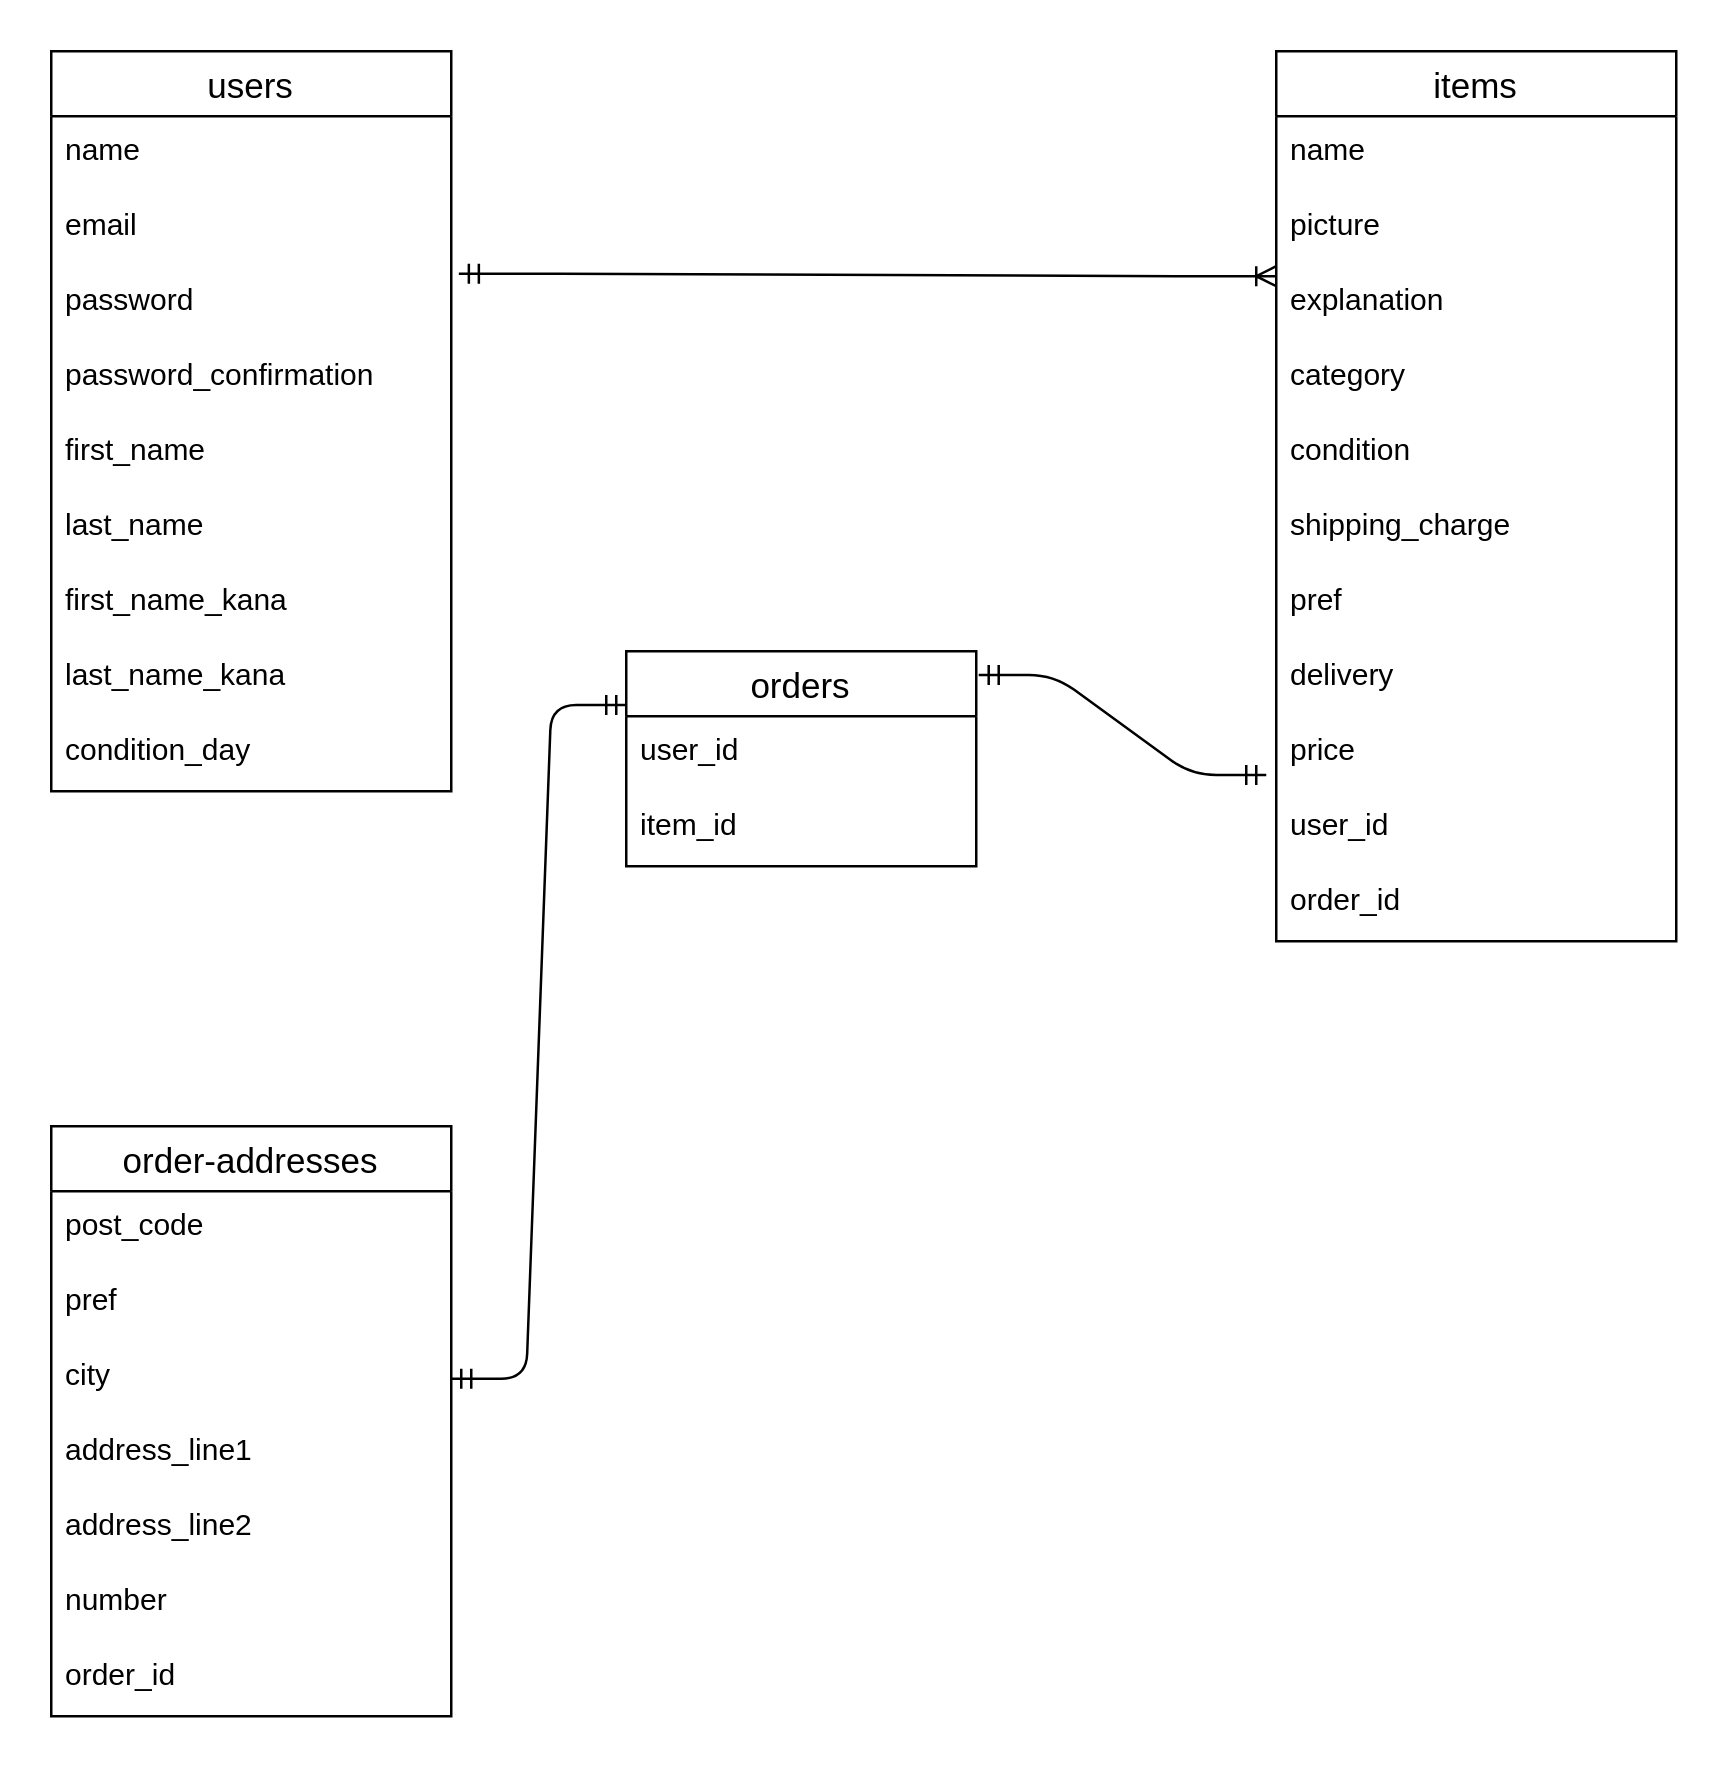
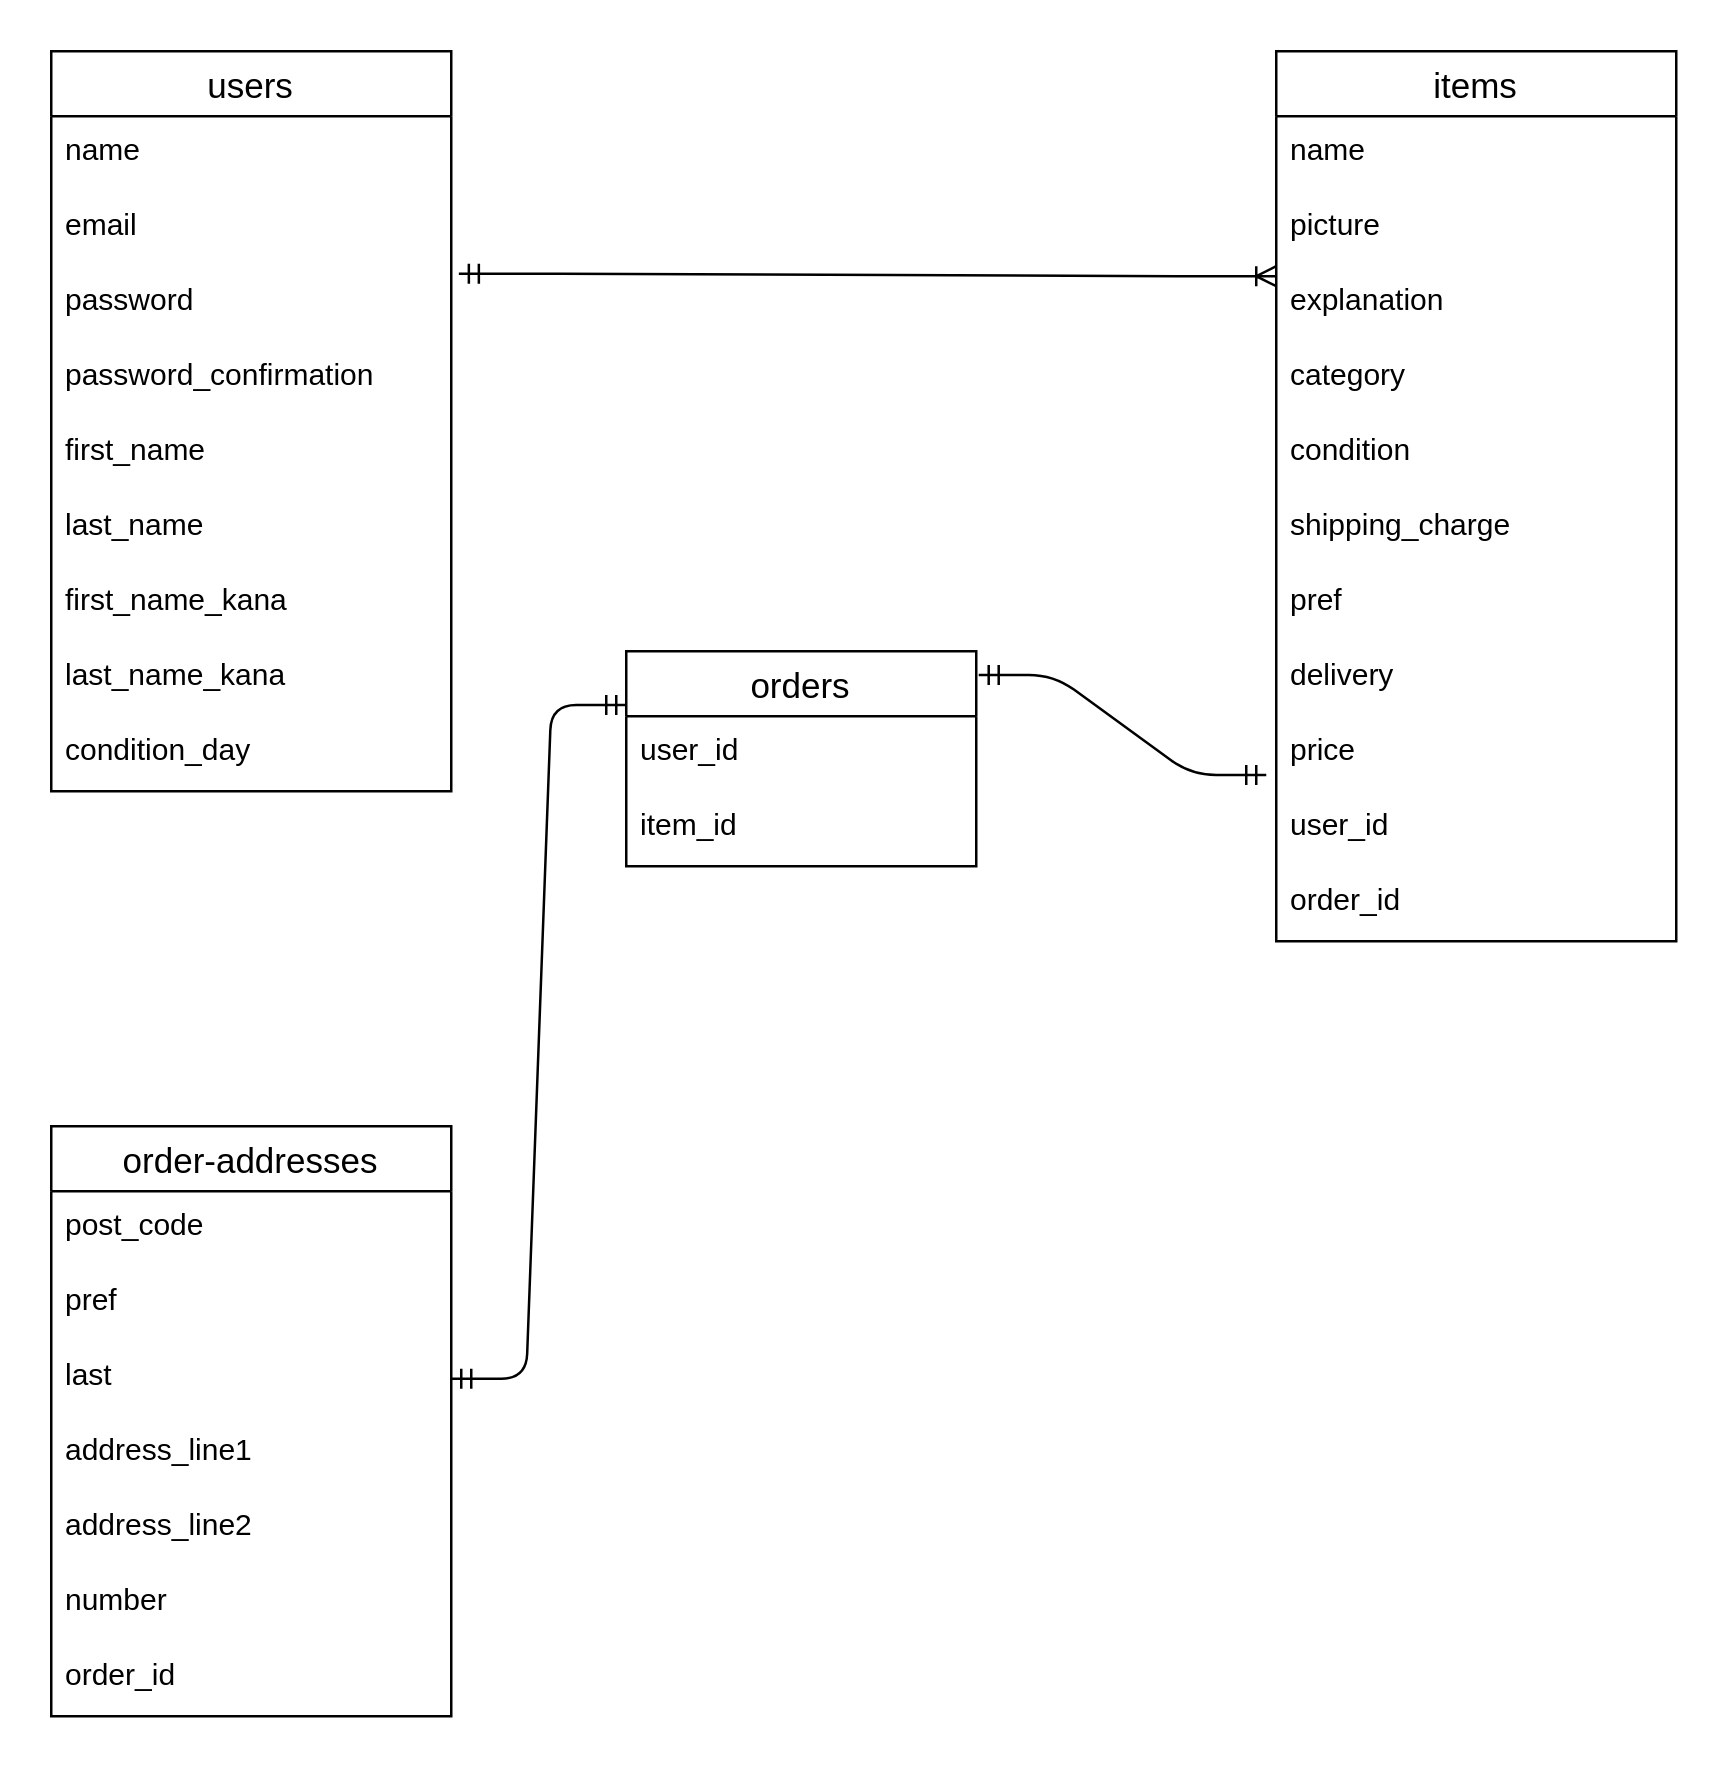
- <mxCell id="32" value="city" style="text;strokeColor=none;fillColor=none;spacingLeft=4;spacingRight=4;overflow=hidden;rotatable=0;points=[[0,0.5],[1,0.5]];portConstraint=eastwest;fontSize=12;" parent="29" vertex="1"><mxGeometry y="86" width="160" height="30" as="geometry" /></mxCell>
+ <mxCell id="32" value="last" style="text;strokeColor=none;fillColor=none;spacingLeft=4;spacingRight=4;overflow=hidden;rotatable=0;points=[[0,0.5],[1,0.5]];portConstraint=eastwest;fontSize=12;" parent="29" vertex="1"><mxGeometry y="86" width="160" height="30" as="geometry" /></mxCell>
